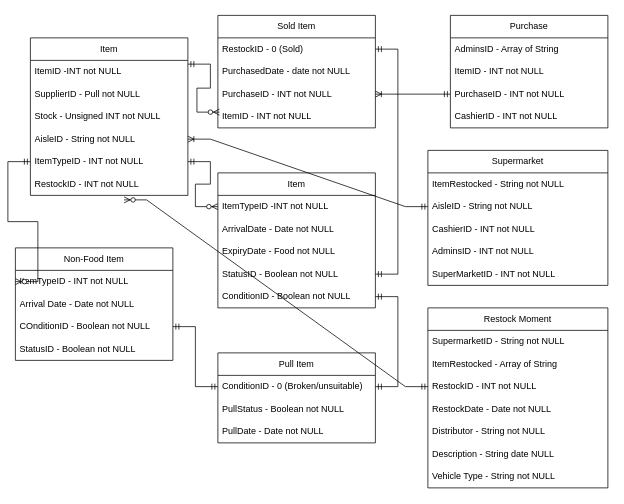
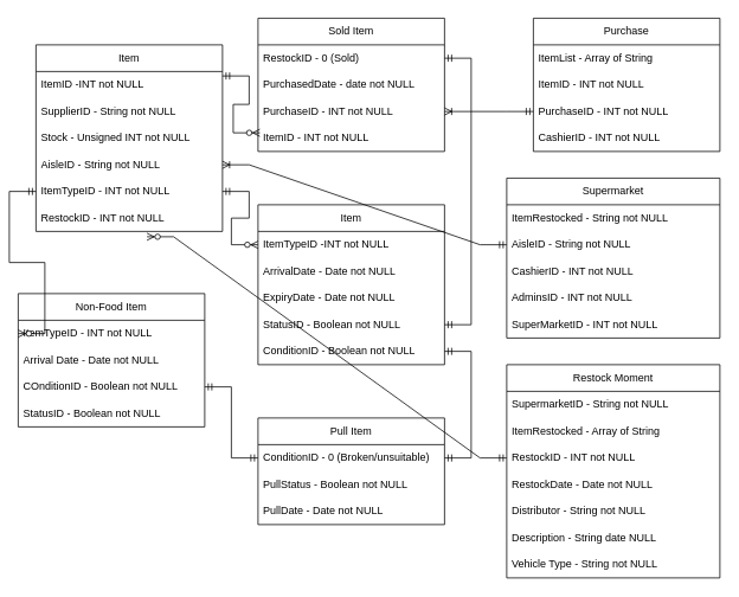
- <mxCell id="26" value="AdminsID - Array of String" style="text;strokeColor=none;fillColor=none;align=left;verticalAlign=middle;spacingLeft=4;spacingRight=4;overflow=hidden;points=[[0,0.5],[1,0.5]];portConstraint=eastwest;rotatable=0;whiteSpace=wrap;html=1;" vertex="1" parent="25"><mxGeometry y="30" width="210" height="30" as="geometry" /></mxCell>
+ <mxCell id="26" value="ItemList - Array of String" style="text;strokeColor=none;fillColor=none;align=left;verticalAlign=middle;spacingLeft=4;spacingRight=4;overflow=hidden;points=[[0,0.5],[1,0.5]];portConstraint=eastwest;rotatable=0;whiteSpace=wrap;html=1;" vertex="1" parent="25"><mxGeometry y="30" width="210" height="30" as="geometry" /></mxCell>
- <mxCell id="4" value="SupplierID - Pull not NULL" style="text;strokeColor=none;fillColor=none;align=left;verticalAlign=middle;spacingLeft=4;spacingRight=4;overflow=hidden;points=[[0,0.5],[1,0.5]];portConstraint=eastwest;rotatable=0;whiteSpace=wrap;html=1;" vertex="1" parent="2"><mxGeometry y="60" width="210" height="30" as="geometry" /></mxCell>
+ <mxCell id="4" value="SupplierID - String not NULL" style="text;strokeColor=none;fillColor=none;align=left;verticalAlign=middle;spacingLeft=4;spacingRight=4;overflow=hidden;points=[[0,0.5],[1,0.5]];portConstraint=eastwest;rotatable=0;whiteSpace=wrap;html=1;" vertex="1" parent="2"><mxGeometry y="60" width="210" height="30" as="geometry" /></mxCell>
- <mxCell id="22" value="ExpiryDate - Food not NULL" style="text;strokeColor=none;fillColor=none;align=left;verticalAlign=middle;spacingLeft=4;spacingRight=4;overflow=hidden;points=[[0,0.5],[1,0.5]];portConstraint=eastwest;rotatable=0;whiteSpace=wrap;html=1;" vertex="1" parent="19"><mxGeometry y="90" width="210" height="30" as="geometry" /></mxCell>
+ <mxCell id="22" value="ExpiryDate - Date not NULL" style="text;strokeColor=none;fillColor=none;align=left;verticalAlign=middle;spacingLeft=4;spacingRight=4;overflow=hidden;points=[[0,0.5],[1,0.5]];portConstraint=eastwest;rotatable=0;whiteSpace=wrap;html=1;" vertex="1" parent="19"><mxGeometry y="90" width="210" height="30" as="geometry" /></mxCell>
